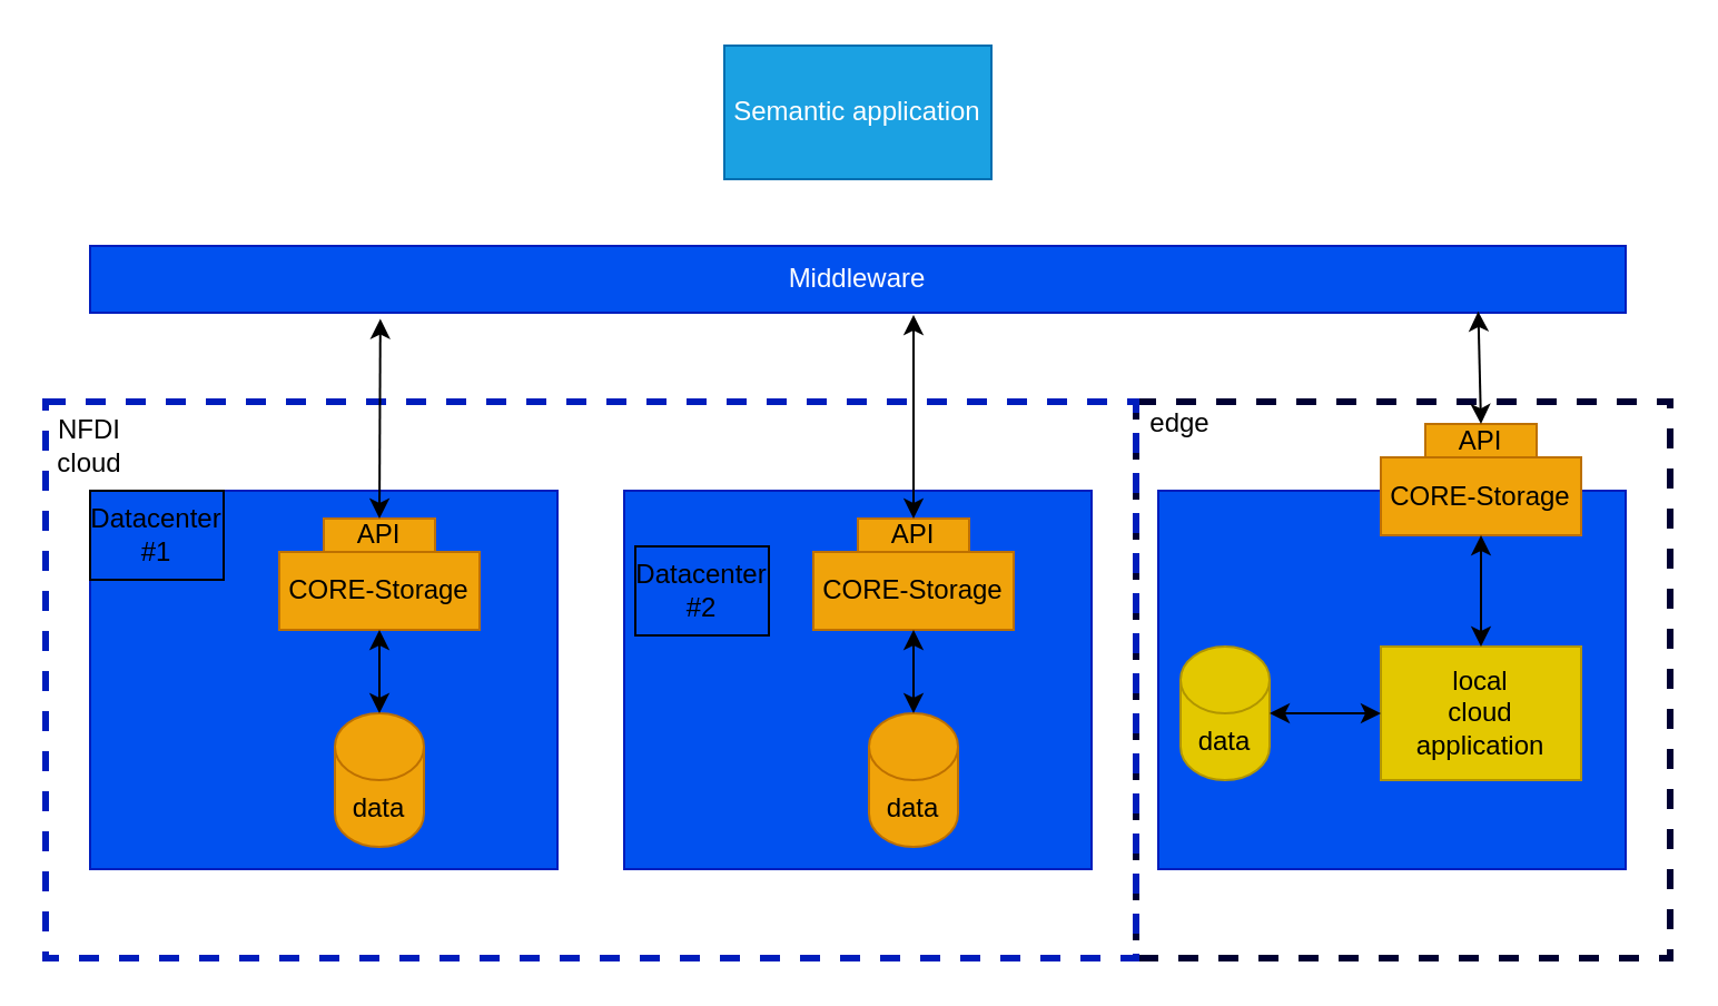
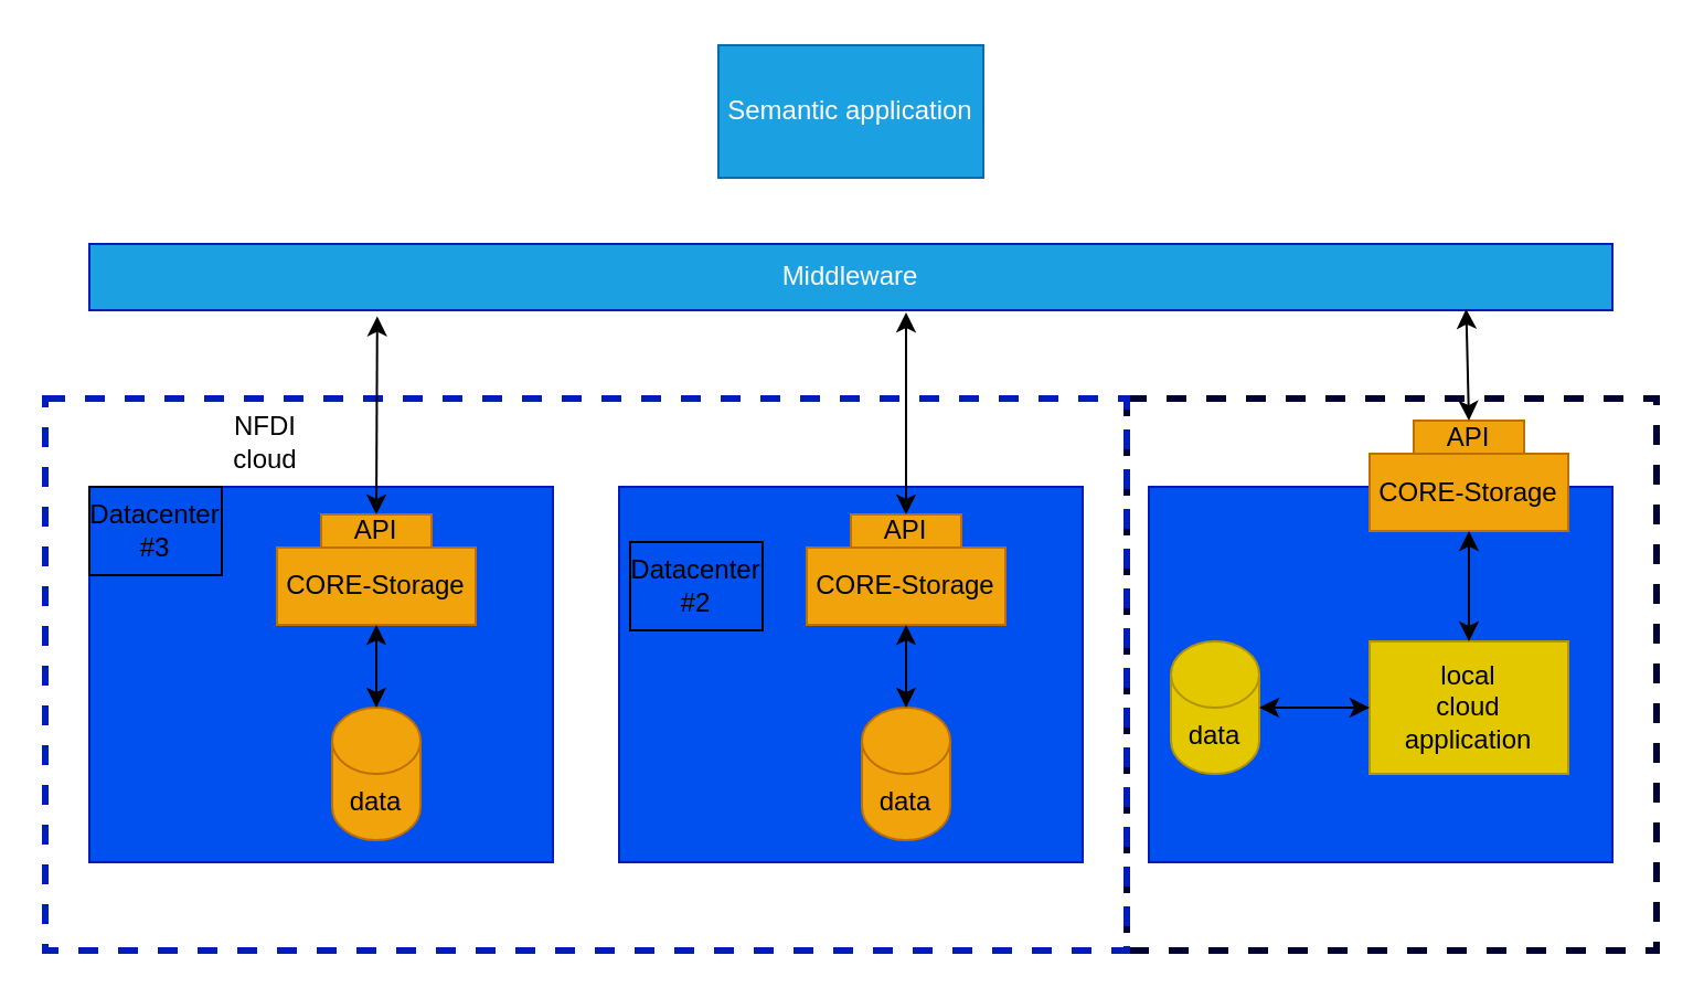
- <mxCell id="9" value="Middleware" style="rounded=0;whiteSpace=wrap;html=1;strokeColor=#001DBC;fillColor=#0050ef;fontColor=#ffffff;" parent="1" vertex="1"><mxGeometry x="40" y="110" width="690" height="30" as="geometry" /></mxCell>
+ <mxCell id="9" value="Middleware" style="rounded=0;whiteSpace=wrap;html=1;strokeColor=#001DBC;fillColor=#1ba1e2;fontColor=#ffffff;" parent="1" vertex="1"><mxGeometry x="40" y="110" width="690" height="30" as="geometry" /></mxCell>
- <mxCell id="29" value="&lt;font color=&quot;#000000&quot;&gt;edge&lt;/font&gt;" style="text;html=1;strokeColor=none;fillColor=none;align=center;verticalAlign=middle;whiteSpace=wrap;rounded=0;dashed=1;" parent="1" vertex="1"><mxGeometry x="510" y="180" width="40" height="20" as="geometry" /></mxCell>
- <mxCell id="28" value="&lt;font color=&quot;#000000&quot;&gt;NFDI cloud&lt;/font&gt;" style="text;html=1;strokeColor=none;fillColor=none;align=center;verticalAlign=middle;whiteSpace=wrap;rounded=0;dashed=1;" parent="1" vertex="1"><mxGeometry x="20" y="190" width="40" height="20" as="geometry" /></mxCell>
+ <mxCell id="28" value="&lt;font color=&quot;#000000&quot;&gt;NFDI cloud&lt;/font&gt;" style="text;html=1;strokeColor=none;fillColor=none;align=center;verticalAlign=middle;whiteSpace=wrap;rounded=0;dashed=1;" parent="1" vertex="1"><mxGeometry x="100" y="190" width="40" height="20" as="geometry" /></mxCell>
- <mxCell id="6" value="&lt;font color=&quot;#000000&quot;&gt;Datacenter #1&lt;/font&gt;" style="text;html=1;align=center;verticalAlign=middle;whiteSpace=wrap;rounded=0;strokeColor=#000000;" parent="1" vertex="1"><mxGeometry x="40" y="220" width="60" height="40" as="geometry" /></mxCell>
+ <mxCell id="6" value="&lt;font color=&quot;#000000&quot;&gt;Datacenter #3&lt;/font&gt;" style="text;html=1;align=center;verticalAlign=middle;whiteSpace=wrap;rounded=0;strokeColor=#000000;" parent="1" vertex="1"><mxGeometry x="40" y="220" width="60" height="40" as="geometry" /></mxCell>
